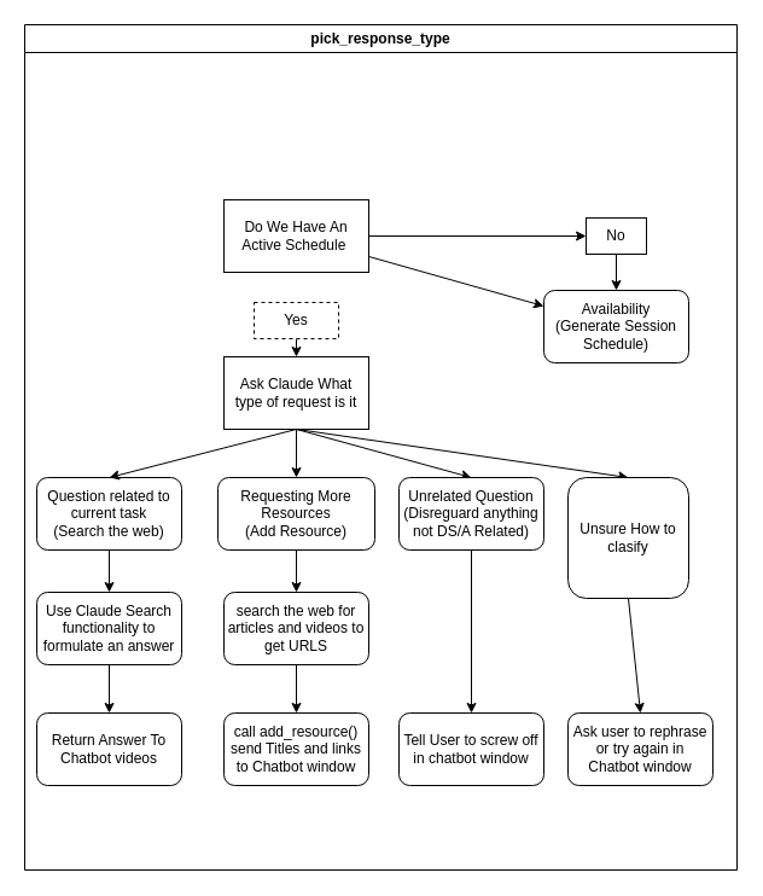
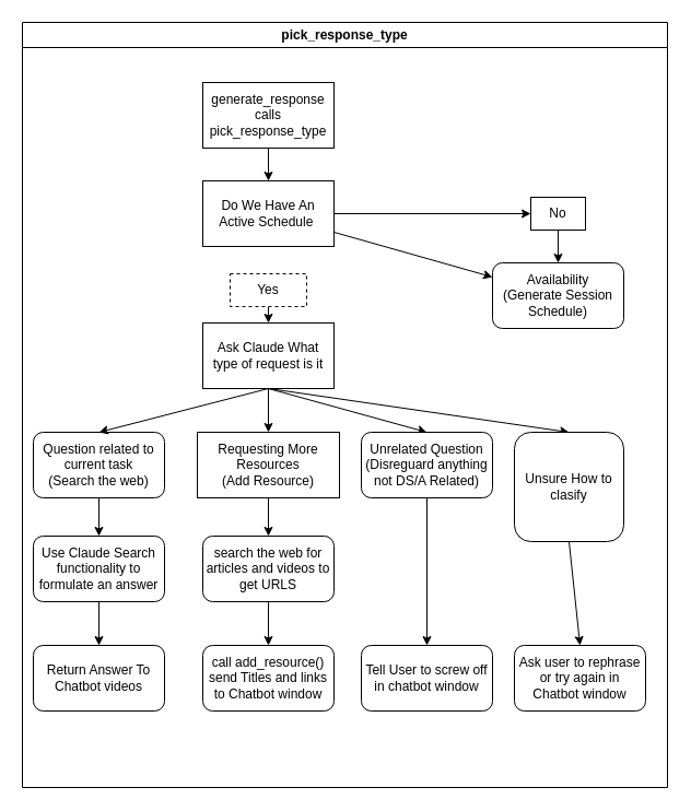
+ <mxCell id="19" value="generate_response calls pick_response_type" style="whiteSpace=wrap;html=1;rounded=0;" vertex="1" parent="2"><mxGeometry x="165" y="55" width="120" height="60" as="geometry" /></mxCell>
+ <mxCell id="18" style="edgeStyle=none;html=1;exitX=0.5;exitY=1;exitDx=0;exitDy=0;entryX=0.5;entryY=0;entryDx=0;entryDy=0;" edge="1" parent="2" source="19" target="8"><mxGeometry relative="1" as="geometry" /></mxCell>
- <mxCell id="17" value="Requesting More Resources&lt;br&gt;(Add Resource)" style="rounded=1;whiteSpace=wrap;html=1;" vertex="1" parent="2"><mxGeometry x="160" y="375" width="130" height="60" as="geometry" /></mxCell>
+ <mxCell id="17" value="Requesting More Resources&lt;br&gt;(Add Resource)" style="whiteSpace=wrap;html=1;rounded=0;" vertex="1" parent="2"><mxGeometry x="160" y="375" width="130" height="60" as="geometry" /></mxCell>
